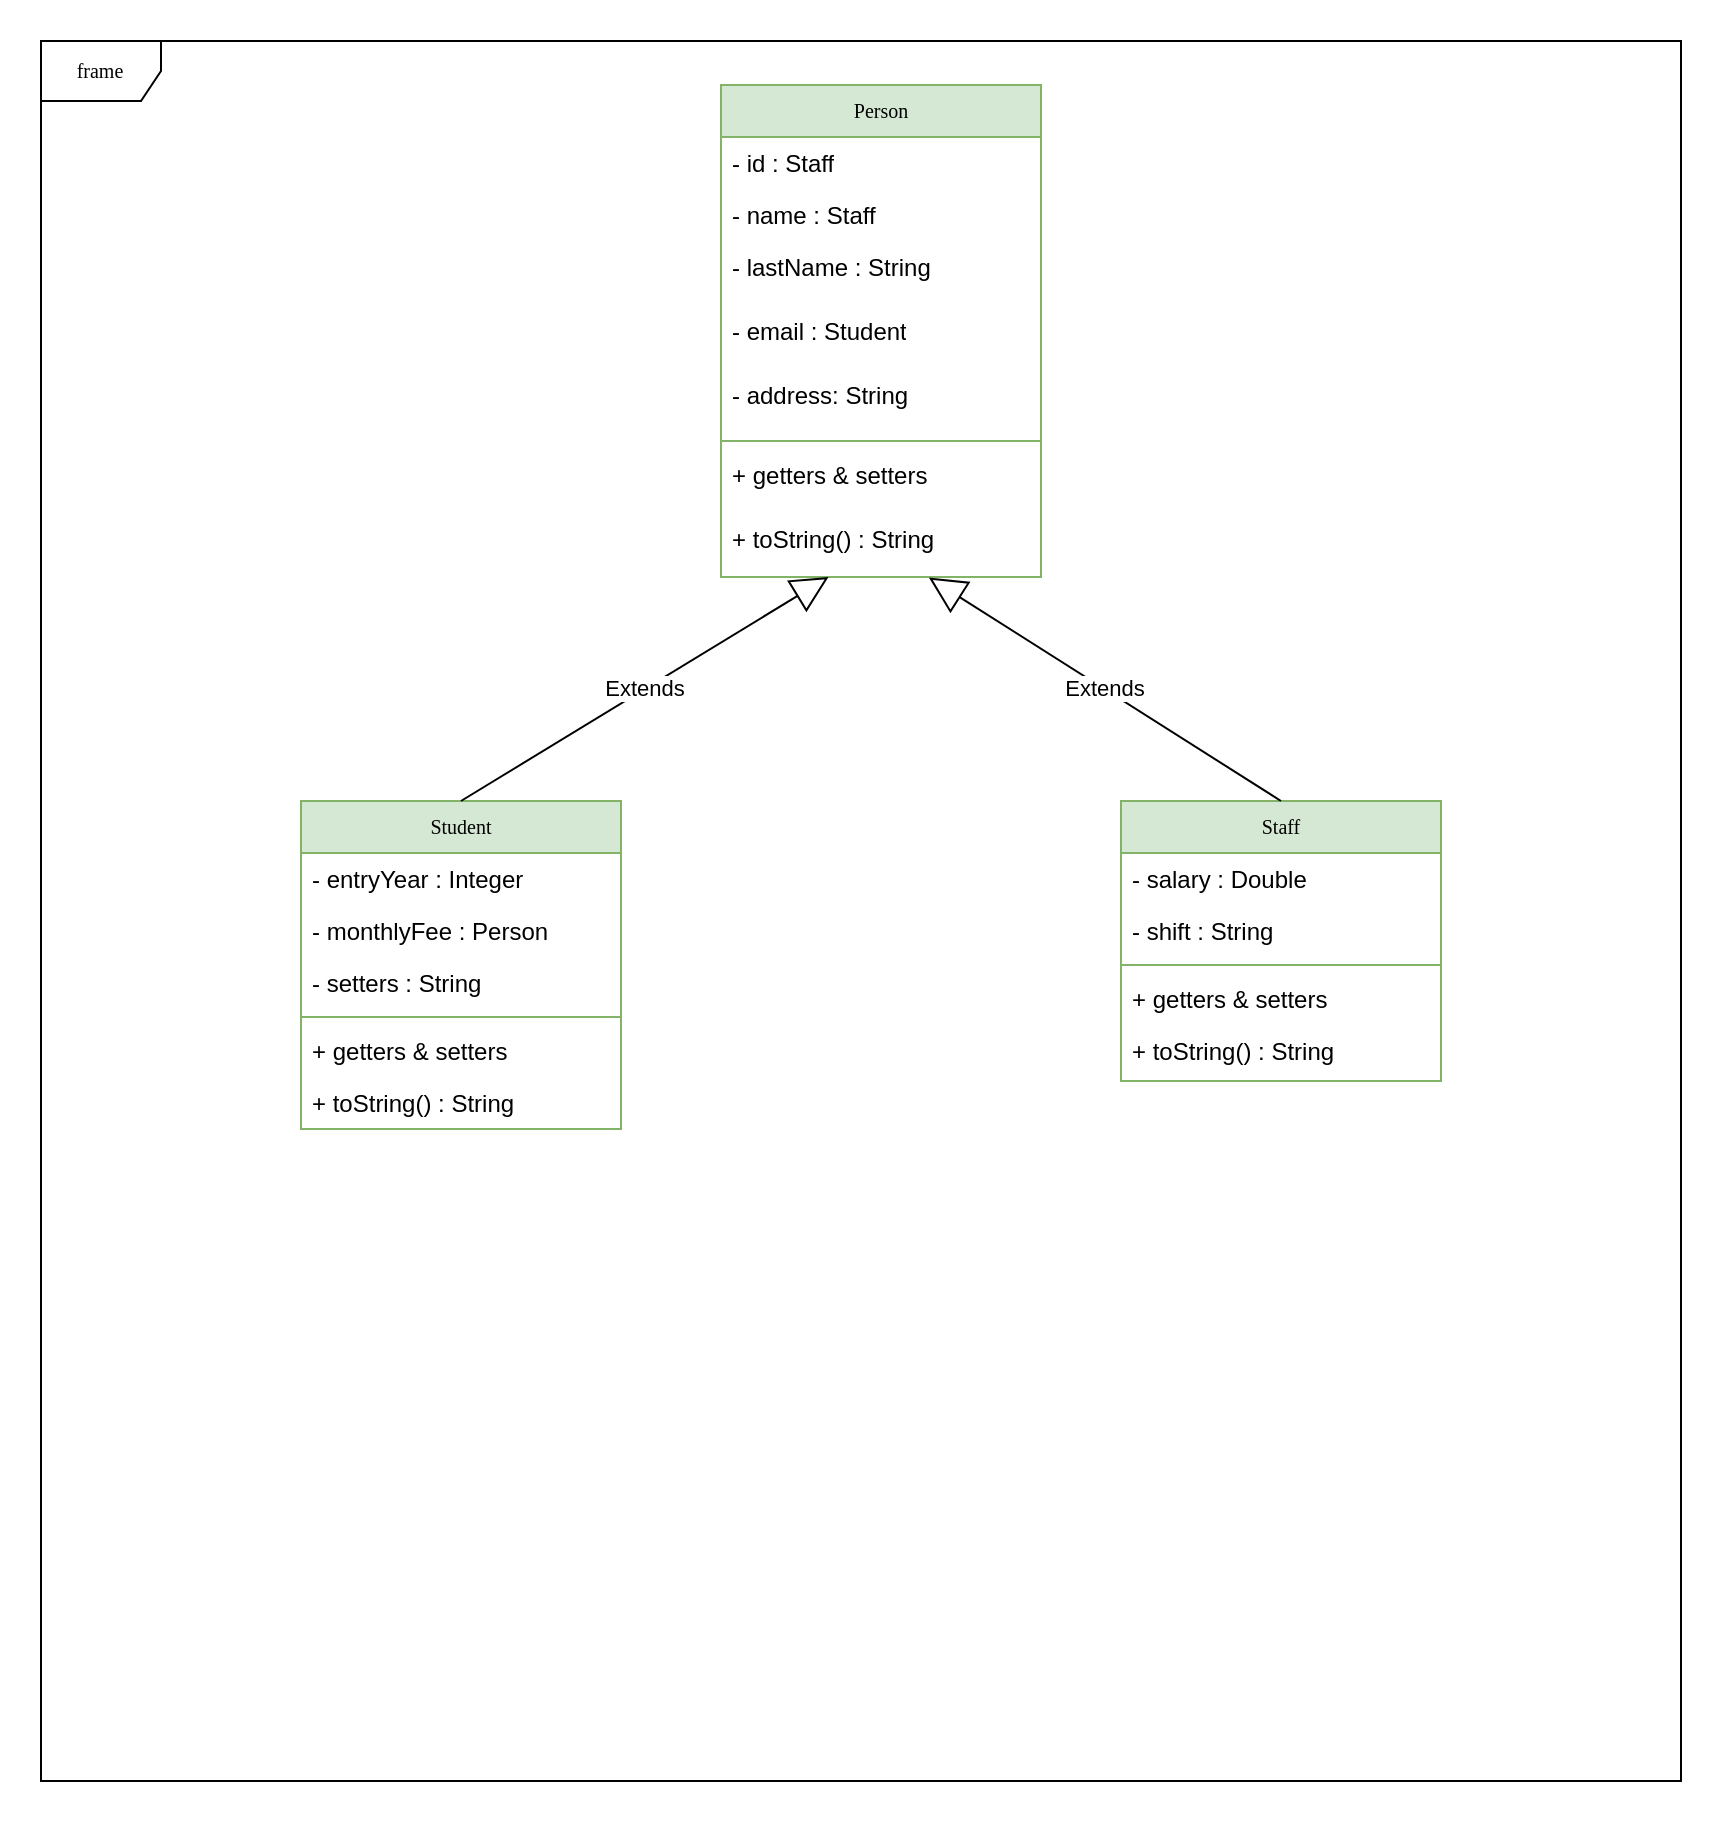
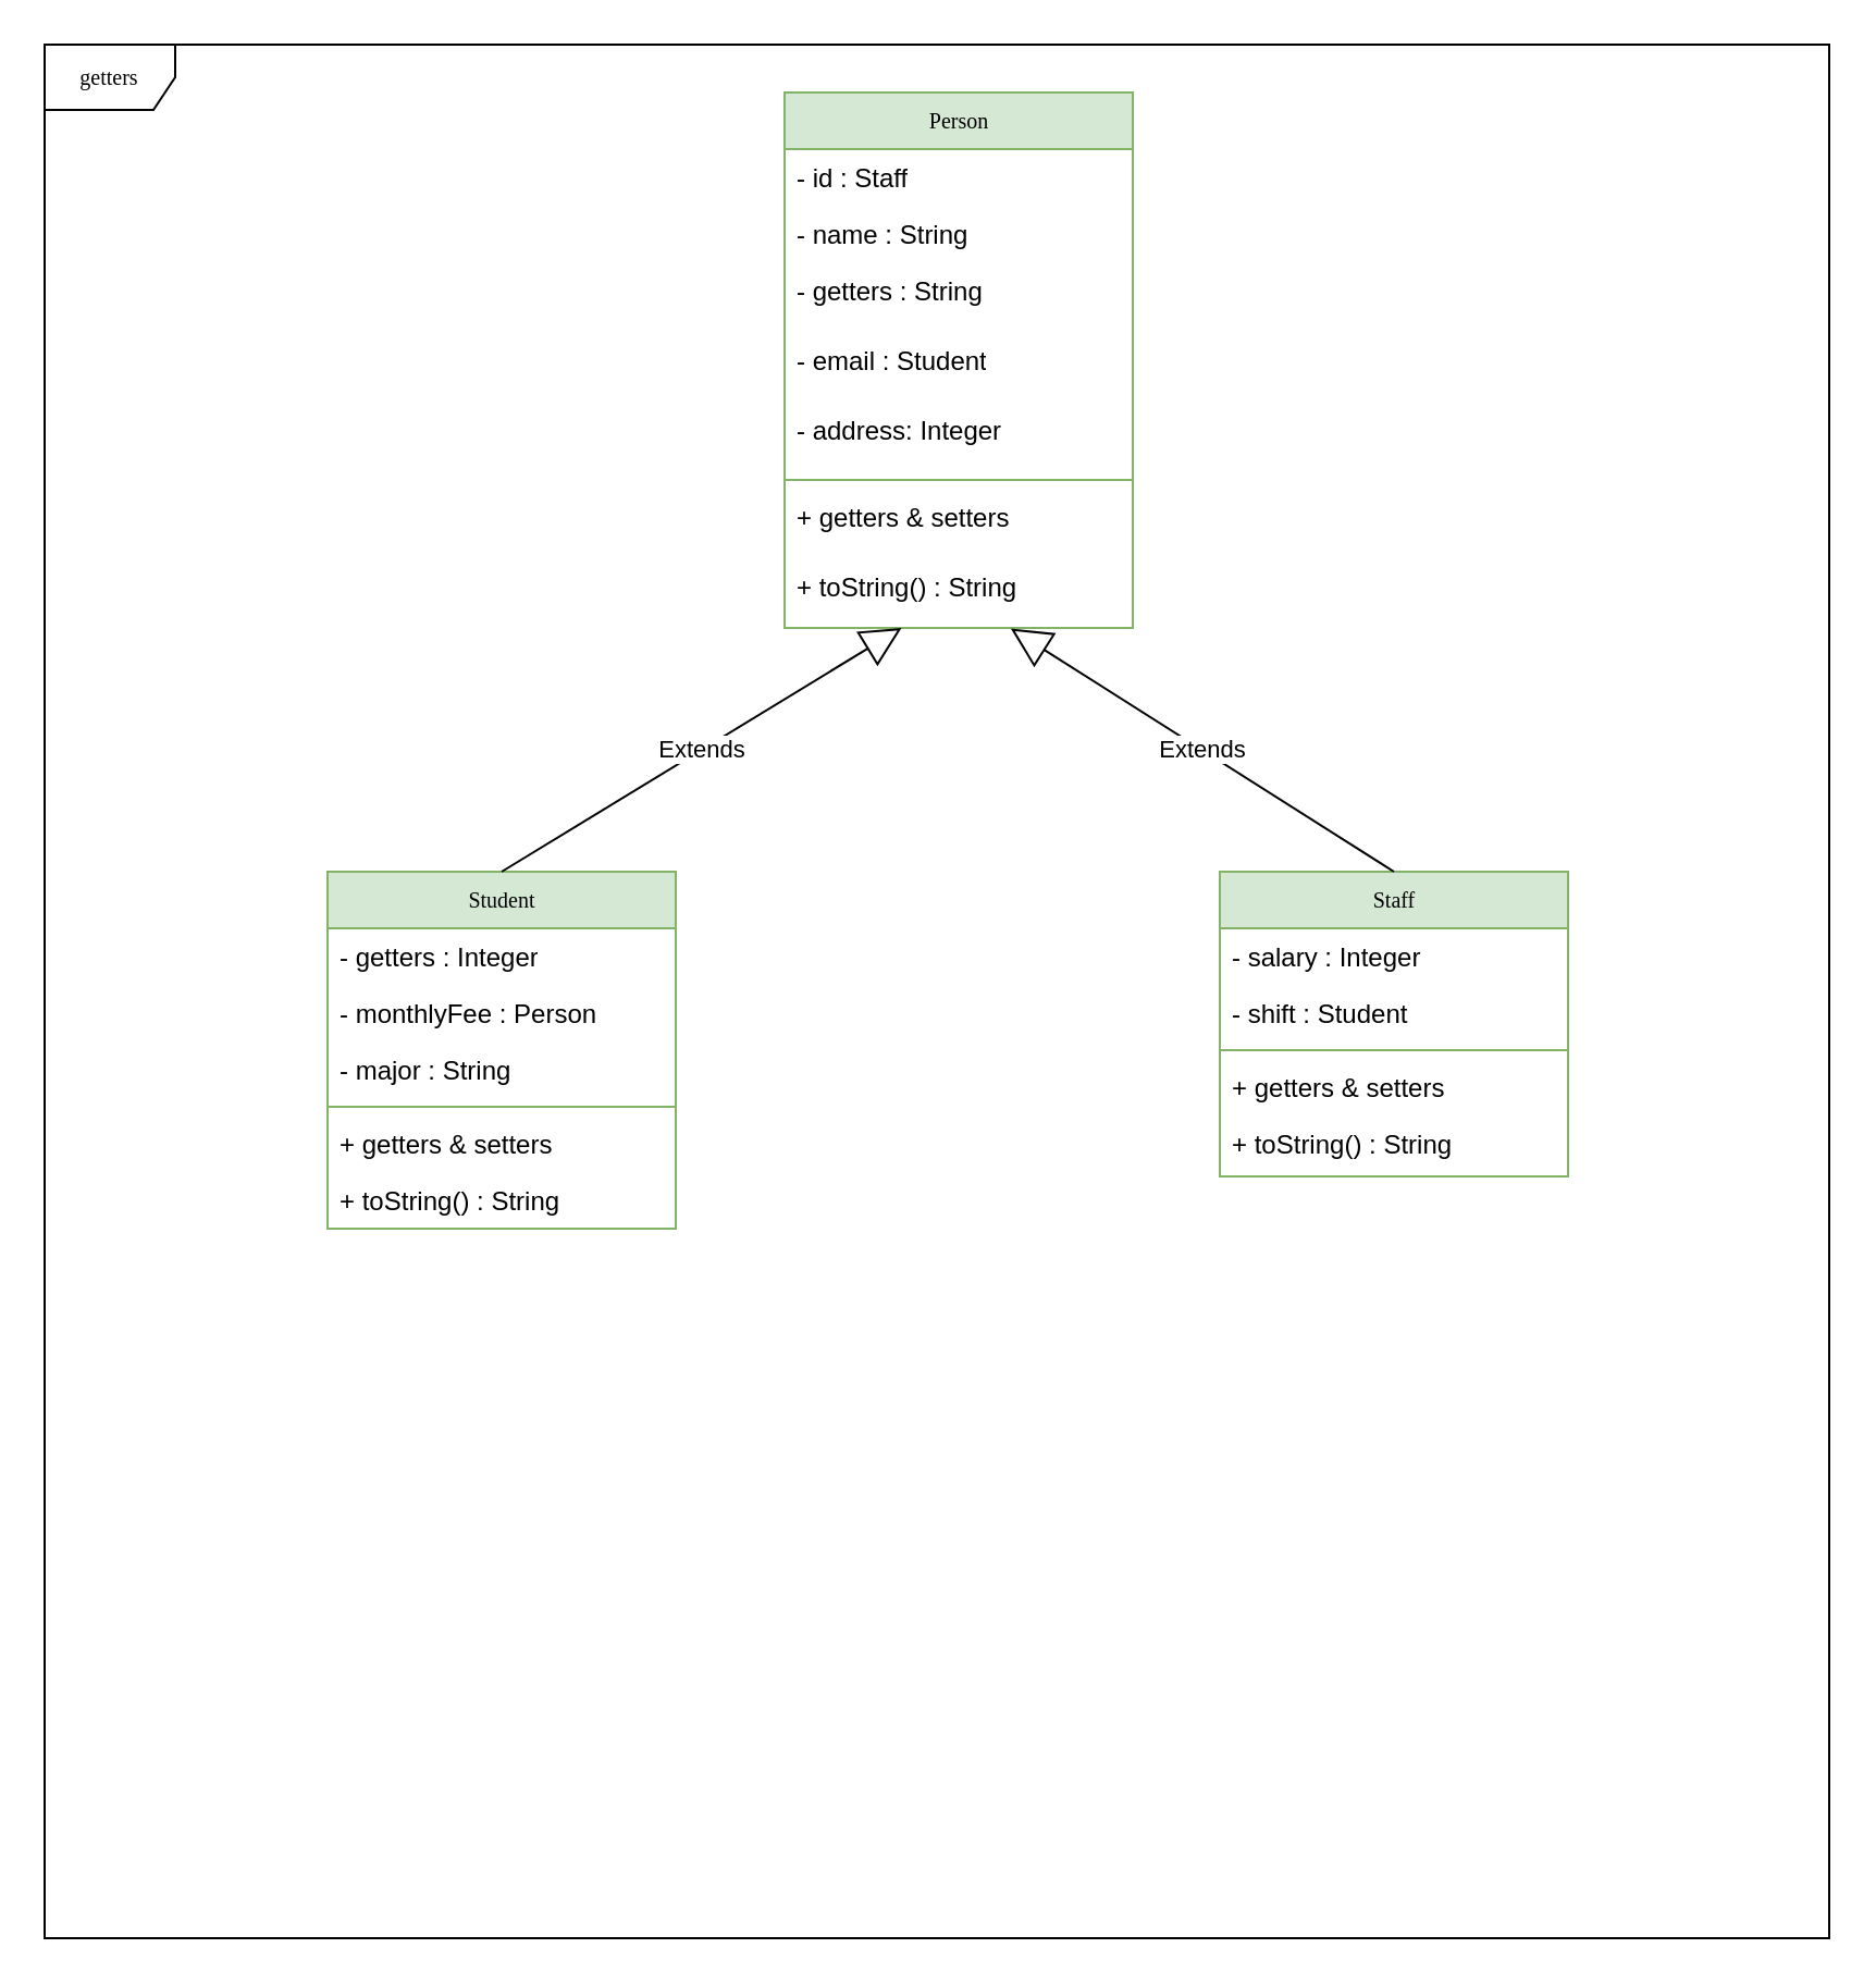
- <mxCell id="2" value="frame" style="shape=umlFrame;whiteSpace=wrap;html=1;rounded=0;shadow=0;comic=0;labelBackgroundColor=none;strokeWidth=1;fontFamily=Verdana;fontSize=10;align=center;" parent="1" vertex="1"><mxGeometry x="20" y="20" width="820" height="870" as="geometry" /></mxCell>
+ <mxCell id="2" value="getters" style="shape=umlFrame;whiteSpace=wrap;html=1;rounded=0;shadow=0;comic=0;labelBackgroundColor=none;strokeWidth=1;fontFamily=Verdana;fontSize=10;align=center;" parent="1" vertex="1"><mxGeometry x="20" y="20" width="820" height="870" as="geometry" /></mxCell>
- <mxCell id="5" value="- name : Staff" style="text;html=1;strokeColor=none;fillColor=none;align=left;verticalAlign=top;spacingLeft=4;spacingRight=4;whiteSpace=wrap;overflow=hidden;rotatable=0;points=[[0,0.5],[1,0.5]];portConstraint=eastwest;" parent="3" vertex="1"><mxGeometry y="52" width="160" height="26" as="geometry" /></mxCell>
+ <mxCell id="5" value="- name : String" style="text;html=1;strokeColor=none;fillColor=none;align=left;verticalAlign=top;spacingLeft=4;spacingRight=4;whiteSpace=wrap;overflow=hidden;rotatable=0;points=[[0,0.5],[1,0.5]];portConstraint=eastwest;" parent="3" vertex="1"><mxGeometry y="52" width="160" height="26" as="geometry" /></mxCell>
- <mxCell id="6" value="- lastName : String" style="text;html=1;strokeColor=none;fillColor=none;align=left;verticalAlign=top;spacingLeft=4;spacingRight=4;whiteSpace=wrap;overflow=hidden;rotatable=0;points=[[0,0.5],[1,0.5]];portConstraint=eastwest;" vertex="1" parent="3"><mxGeometry y="78" width="160" height="32" as="geometry" /></mxCell>
+ <mxCell id="6" value="- getters : String" style="text;html=1;strokeColor=none;fillColor=none;align=left;verticalAlign=top;spacingLeft=4;spacingRight=4;whiteSpace=wrap;overflow=hidden;rotatable=0;points=[[0,0.5],[1,0.5]];portConstraint=eastwest;" vertex="1" parent="3"><mxGeometry y="78" width="160" height="32" as="geometry" /></mxCell>
- <mxCell id="8" value="- address: String" style="text;html=1;strokeColor=none;fillColor=none;align=left;verticalAlign=top;spacingLeft=4;spacingRight=4;whiteSpace=wrap;overflow=hidden;rotatable=0;points=[[0,0.5],[1,0.5]];portConstraint=eastwest;" parent="3" vertex="1"><mxGeometry y="142" width="160" height="32" as="geometry" /></mxCell>
+ <mxCell id="8" value="- address: Integer" style="text;html=1;strokeColor=none;fillColor=none;align=left;verticalAlign=top;spacingLeft=4;spacingRight=4;whiteSpace=wrap;overflow=hidden;rotatable=0;points=[[0,0.5],[1,0.5]];portConstraint=eastwest;" parent="3" vertex="1"><mxGeometry y="142" width="160" height="32" as="geometry" /></mxCell>
- <mxCell id="13" value="- entryYear : Integer" style="text;html=1;strokeColor=none;fillColor=none;align=left;verticalAlign=top;spacingLeft=4;spacingRight=4;whiteSpace=wrap;overflow=hidden;rotatable=0;points=[[0,0.5],[1,0.5]];portConstraint=eastwest;" parent="12" vertex="1"><mxGeometry y="26" width="160" height="26" as="geometry" /></mxCell>
+ <mxCell id="13" value="- getters : Integer" style="text;html=1;strokeColor=none;fillColor=none;align=left;verticalAlign=top;spacingLeft=4;spacingRight=4;whiteSpace=wrap;overflow=hidden;rotatable=0;points=[[0,0.5],[1,0.5]];portConstraint=eastwest;" parent="12" vertex="1"><mxGeometry y="26" width="160" height="26" as="geometry" /></mxCell>
- <mxCell id="21" value="- salary : Double" style="text;html=1;strokeColor=none;fillColor=none;align=left;verticalAlign=top;spacingLeft=4;spacingRight=4;whiteSpace=wrap;overflow=hidden;rotatable=0;points=[[0,0.5],[1,0.5]];portConstraint=eastwest;" vertex="1" parent="20"><mxGeometry y="26" width="160" height="26" as="geometry" /></mxCell>
+ <mxCell id="21" value="- salary : Integer" style="text;html=1;strokeColor=none;fillColor=none;align=left;verticalAlign=top;spacingLeft=4;spacingRight=4;whiteSpace=wrap;overflow=hidden;rotatable=0;points=[[0,0.5],[1,0.5]];portConstraint=eastwest;" vertex="1" parent="20"><mxGeometry y="26" width="160" height="26" as="geometry" /></mxCell>
- <mxCell id="22" value="- shift : String" style="text;html=1;strokeColor=none;fillColor=none;align=left;verticalAlign=top;spacingLeft=4;spacingRight=4;whiteSpace=wrap;overflow=hidden;rotatable=0;points=[[0,0.5],[1,0.5]];portConstraint=eastwest;" vertex="1" parent="20"><mxGeometry y="52" width="160" height="26" as="geometry" /></mxCell>
+ <mxCell id="22" value="- shift : Student" style="text;html=1;strokeColor=none;fillColor=none;align=left;verticalAlign=top;spacingLeft=4;spacingRight=4;whiteSpace=wrap;overflow=hidden;rotatable=0;points=[[0,0.5],[1,0.5]];portConstraint=eastwest;" vertex="1" parent="20"><mxGeometry y="52" width="160" height="26" as="geometry" /></mxCell>
- <mxCell id="15" value="- setters : String" style="text;html=1;strokeColor=none;fillColor=none;align=left;verticalAlign=top;spacingLeft=4;spacingRight=4;whiteSpace=wrap;overflow=hidden;rotatable=0;points=[[0,0.5],[1,0.5]];portConstraint=eastwest;" parent="12" vertex="1"><mxGeometry y="78" width="160" height="26" as="geometry" /></mxCell>
+ <mxCell id="15" value="- major : String" style="text;html=1;strokeColor=none;fillColor=none;align=left;verticalAlign=top;spacingLeft=4;spacingRight=4;whiteSpace=wrap;overflow=hidden;rotatable=0;points=[[0,0.5],[1,0.5]];portConstraint=eastwest;" parent="12" vertex="1"><mxGeometry y="78" width="160" height="26" as="geometry" /></mxCell>
